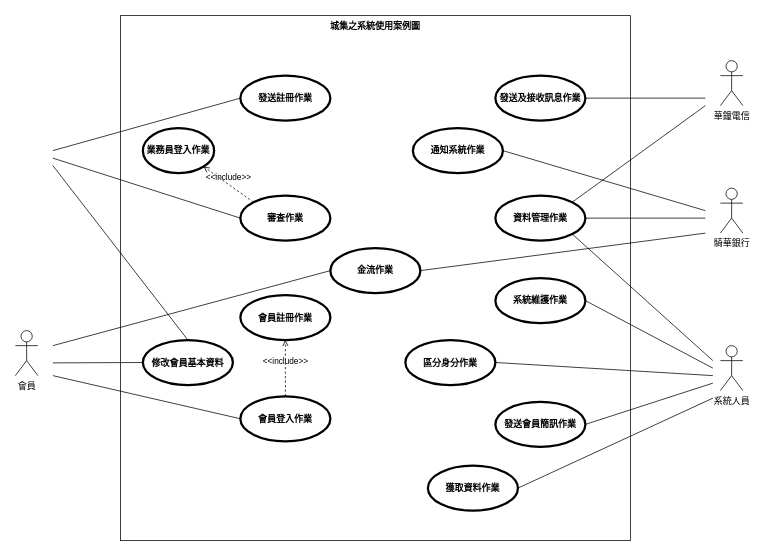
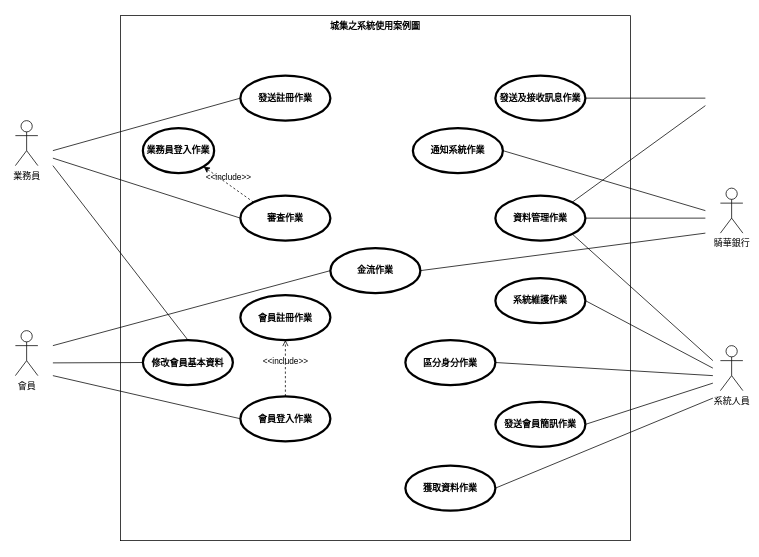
- <mxCell id="5" value="華鐘電信" style="shape=umlActor;html=1;verticalLabelPosition=bottom;verticalAlign=top;align=center;" vertex="1" parent="1"><mxGeometry x="960" y="80" width="30" height="60" as="geometry" /></mxCell>
+ <mxCell id="3" value="業務員" style="shape=umlActor;html=1;verticalLabelPosition=bottom;verticalAlign=top;align=center;" vertex="1" parent="1"><mxGeometry x="20" y="160" width="30" height="60" as="geometry" /></mxCell>
- <mxCell id="15" value="&amp;lt;&amp;lt;include&amp;gt;&amp;gt;" style="edgeStyle=none;html=1;endArrow=open;verticalAlign=bottom;dashed=1;labelBackgroundColor=none;rounded=0;exitX=0;exitY=0;exitDx=0;exitDy=0;entryX=1;entryY=1;entryDx=0;entryDy=0;" edge="1" parent="1" source="10" target="9"><mxGeometry width="160" relative="1" as="geometry"><mxPoint x="340" y="190" as="sourcePoint" /><mxPoint x="500" y="190" as="targetPoint" /></mxGeometry></mxCell>
+ <mxCell id="15" value="&amp;lt;&amp;lt;include&amp;gt;&amp;gt;" style="edgeStyle=none;html=1;endArrow=classic;verticalAlign=bottom;dashed=1;labelBackgroundColor=none;rounded=0;exitX=0;exitY=0;exitDx=0;exitDy=0;entryX=1;entryY=1;entryDx=0;entryDy=0;" edge="1" parent="1" source="10" target="9"><mxGeometry width="160" relative="1" as="geometry"><mxPoint x="340" y="190" as="sourcePoint" /><mxPoint x="500" y="190" as="targetPoint" /></mxGeometry></mxCell>
- <mxCell id="36" value="獲取資料作業" style="shape=ellipse;html=1;strokeWidth=3;fontStyle=1;whiteSpace=wrap;align=center;perimeter=ellipsePerimeter;" vertex="1" parent="1"><mxGeometry x="570" y="620" width="120" height="60" as="geometry" /></mxCell>
+ <mxCell id="36" value="獲取資料作業" style="shape=ellipse;html=1;strokeWidth=3;fontStyle=1;whiteSpace=wrap;align=center;perimeter=ellipsePerimeter;" vertex="1" parent="1"><mxGeometry x="540" y="620" width="120" height="60" as="geometry" /></mxCell>
